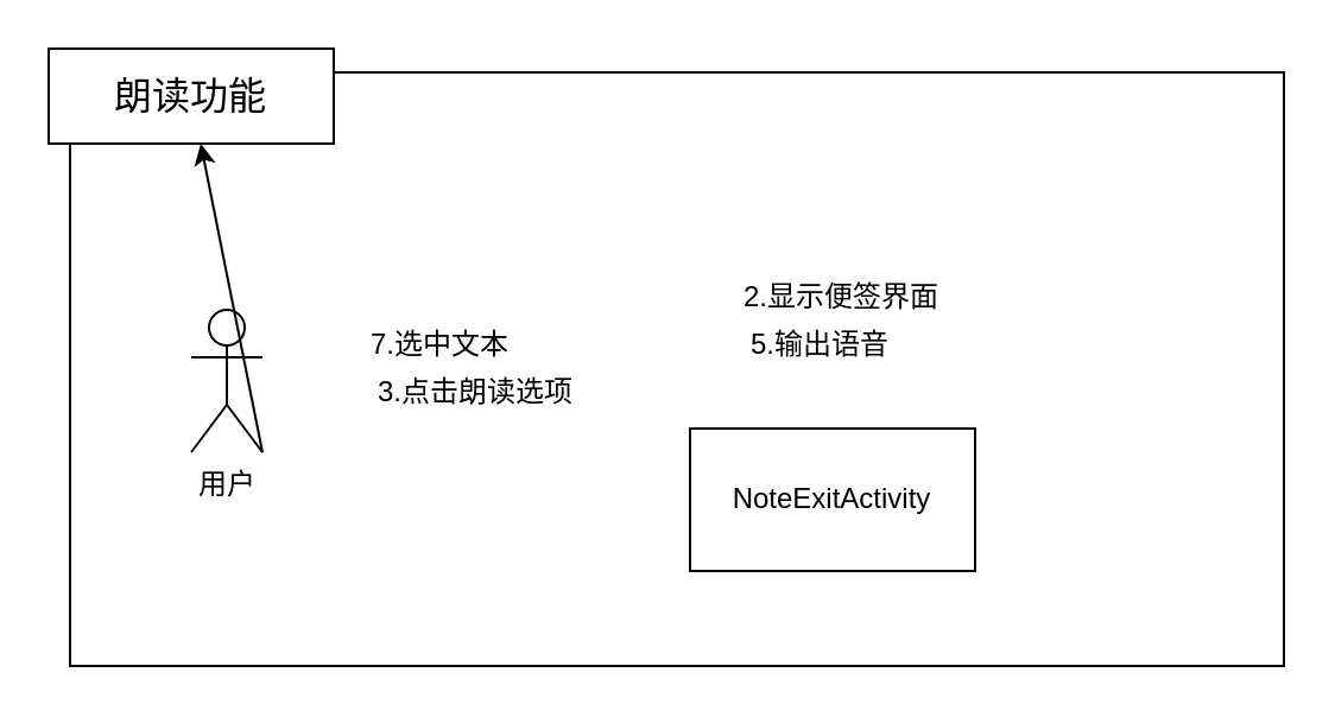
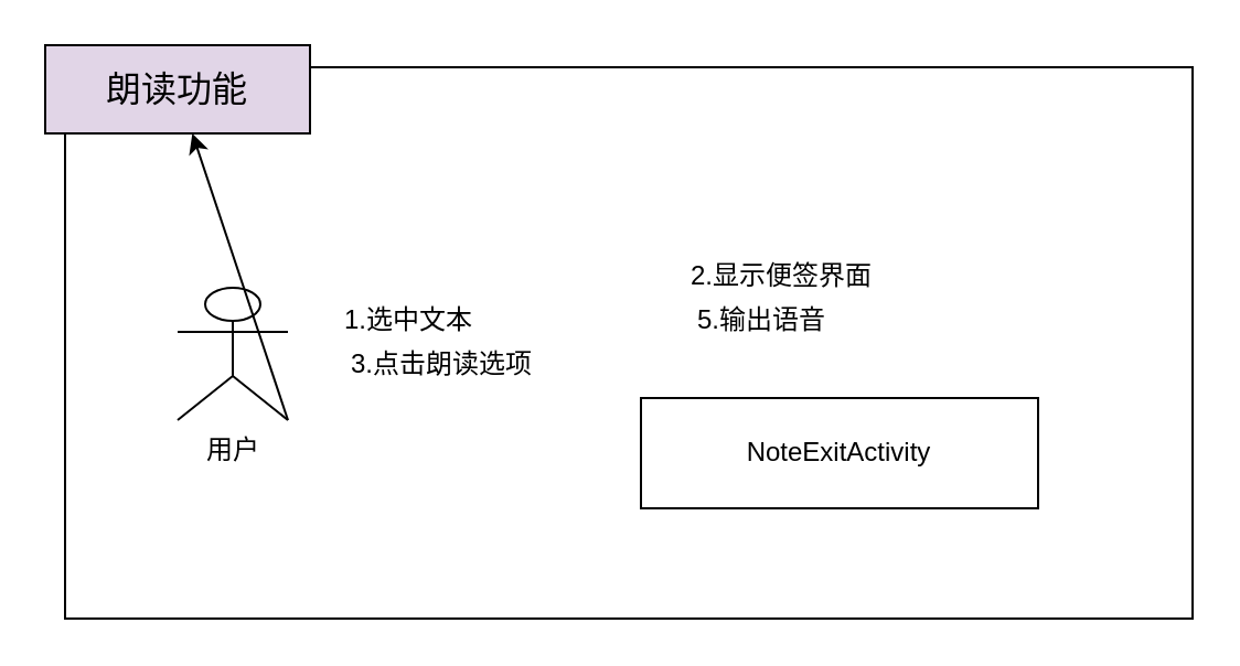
- <mxCell id="3" value="&lt;font style=&quot;font-size: 16px;&quot;&gt;朗读功能&lt;/font&gt;" style="rounded=0;whiteSpace=wrap;html=1;" parent="1" vertex="1"><mxGeometry x="20" y="20" width="120" height="40" as="geometry" /></mxCell>
+ <mxCell id="3" value="&lt;font style=&quot;font-size: 16px;&quot;&gt;朗读功能&lt;/font&gt;" style="rounded=0;whiteSpace=wrap;html=1;fillColor=#e1d5e7;" parent="1" vertex="1"><mxGeometry x="20" y="20" width="120" height="40" as="geometry" /></mxCell>
- <mxCell id="5" value="7.选中文本" style="text;html=1;strokeColor=none;fillColor=none;align=center;verticalAlign=middle;whiteSpace=wrap;rounded=0;" parent="1" vertex="1"><mxGeometry x="155" y="130" width="60" height="30" as="geometry" /></mxCell>
+ <mxCell id="5" value="1.选中文本" style="text;html=1;strokeColor=none;fillColor=none;align=center;verticalAlign=middle;whiteSpace=wrap;rounded=0;" parent="1" vertex="1"><mxGeometry x="155" y="130" width="60" height="30" as="geometry" /></mxCell>
- <mxCell id="4" value="用户" style="shape=umlActor;verticalLabelPosition=bottom;verticalAlign=top;html=1;outlineConnect=0;" parent="1" vertex="1"><mxGeometry x="80" y="130" width="30" height="60" as="geometry" /></mxCell>
+ <mxCell id="4" value="用户" style="shape=umlActor;verticalLabelPosition=bottom;verticalAlign=top;html=1;outlineConnect=0;" parent="1" vertex="1"><mxGeometry x="80" y="130" width="50" height="60" as="geometry" /></mxCell>
- <mxCell id="9" value="NoteExitActivity" style="rounded=0;whiteSpace=wrap;html=1;" parent="1" vertex="1"><mxGeometry x="290" y="180" width="120" height="60" as="geometry" /></mxCell>
+ <mxCell id="9" value="NoteExitActivity" style="rounded=0;whiteSpace=wrap;html=1;" parent="1" vertex="1"><mxGeometry x="290" y="180" width="180" height="50" as="geometry" /></mxCell>
